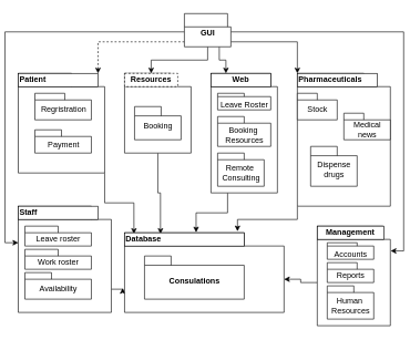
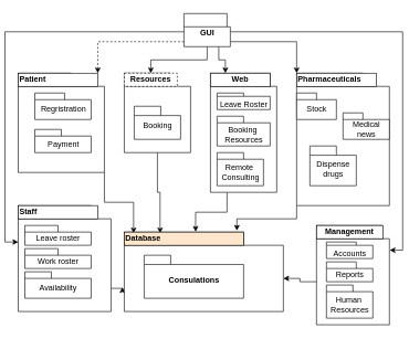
- <mxCell id="27" value="&lt;b&gt;Database&lt;/b&gt;" style="rounded=0;whiteSpace=wrap;html=1;align=left;" vertex="1" parent="1"><mxGeometry x="180" y="350" width="180" height="20" as="geometry" /></mxCell>
+ <mxCell id="27" value="&lt;b&gt;Database&lt;/b&gt;" style="rounded=0;whiteSpace=wrap;html=1;align=left;fillColor=#ffe6cc;" vertex="1" parent="1"><mxGeometry x="180" y="350" width="180" height="20" as="geometry" /></mxCell>
